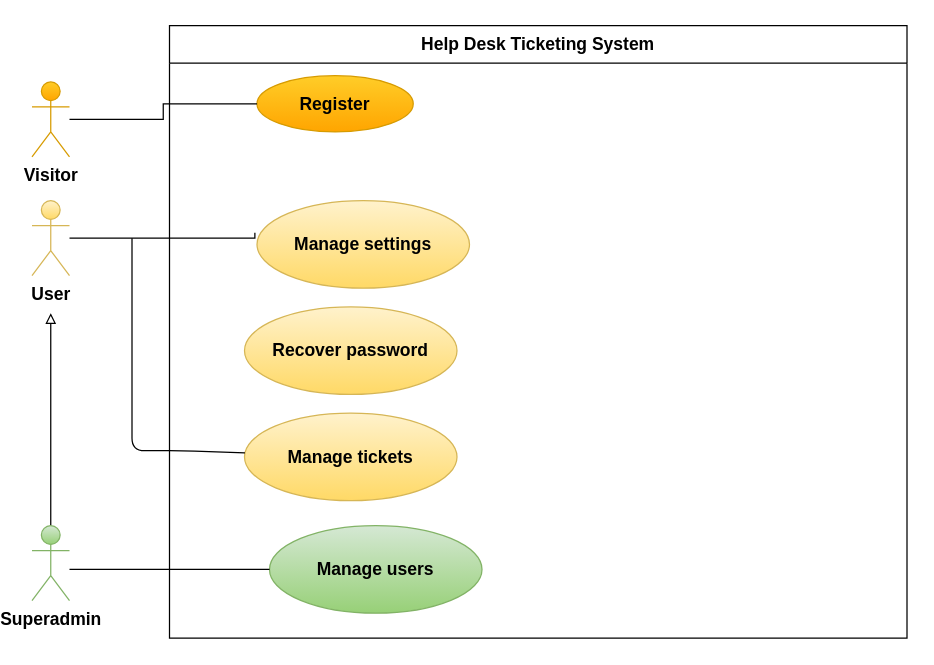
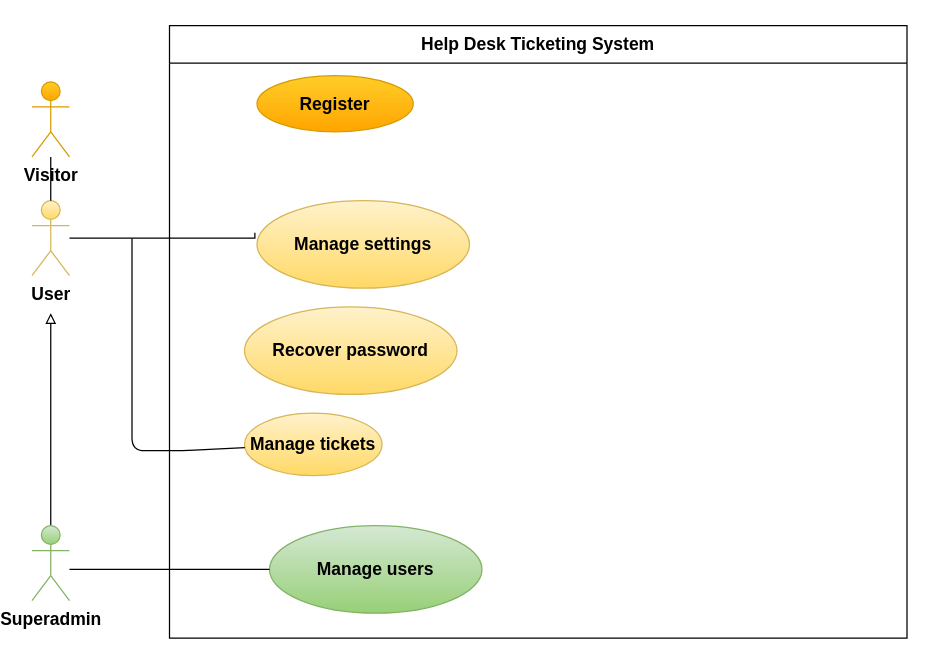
- <mxCell id="13" style="edgeStyle=orthogonalEdgeStyle;rounded=0;orthogonalLoop=1;jettySize=auto;html=1;endArrow=none;endFill=0;" parent="1" source="14" target="3" edge="1"><mxGeometry relative="1" as="geometry" /></mxCell>
+ <mxCell id="13" style="edgeStyle=orthogonalEdgeStyle;rounded=0;orthogonalLoop=1;jettySize=auto;html=1;endArrow=none;endFill=0;" parent="1" source="14" target="12" edge="1"><mxGeometry relative="1" as="geometry" /></mxCell>
- <mxCell id="6" value="&lt;b&gt;&lt;font style=&quot;font-size: 14px;&quot;&gt;Manage tickets&lt;/font&gt;&lt;/b&gt;" style="ellipse;whiteSpace=wrap;html=1;fillColor=#fff2cc;gradientColor=#ffd966;strokeColor=#d6b656;" parent="2" vertex="1"><mxGeometry x="60" y="310" width="170" height="70" as="geometry" /></mxCell>
+ <mxCell id="6" value="&lt;b&gt;&lt;font style=&quot;font-size: 14px;&quot;&gt;Manage tickets&lt;/font&gt;&lt;/b&gt;" style="ellipse;whiteSpace=wrap;html=1;fillColor=#fff2cc;gradientColor=#ffd966;strokeColor=#d6b656;" parent="2" vertex="1"><mxGeometry x="60" y="310" width="110" height="50" as="geometry" /></mxCell>
